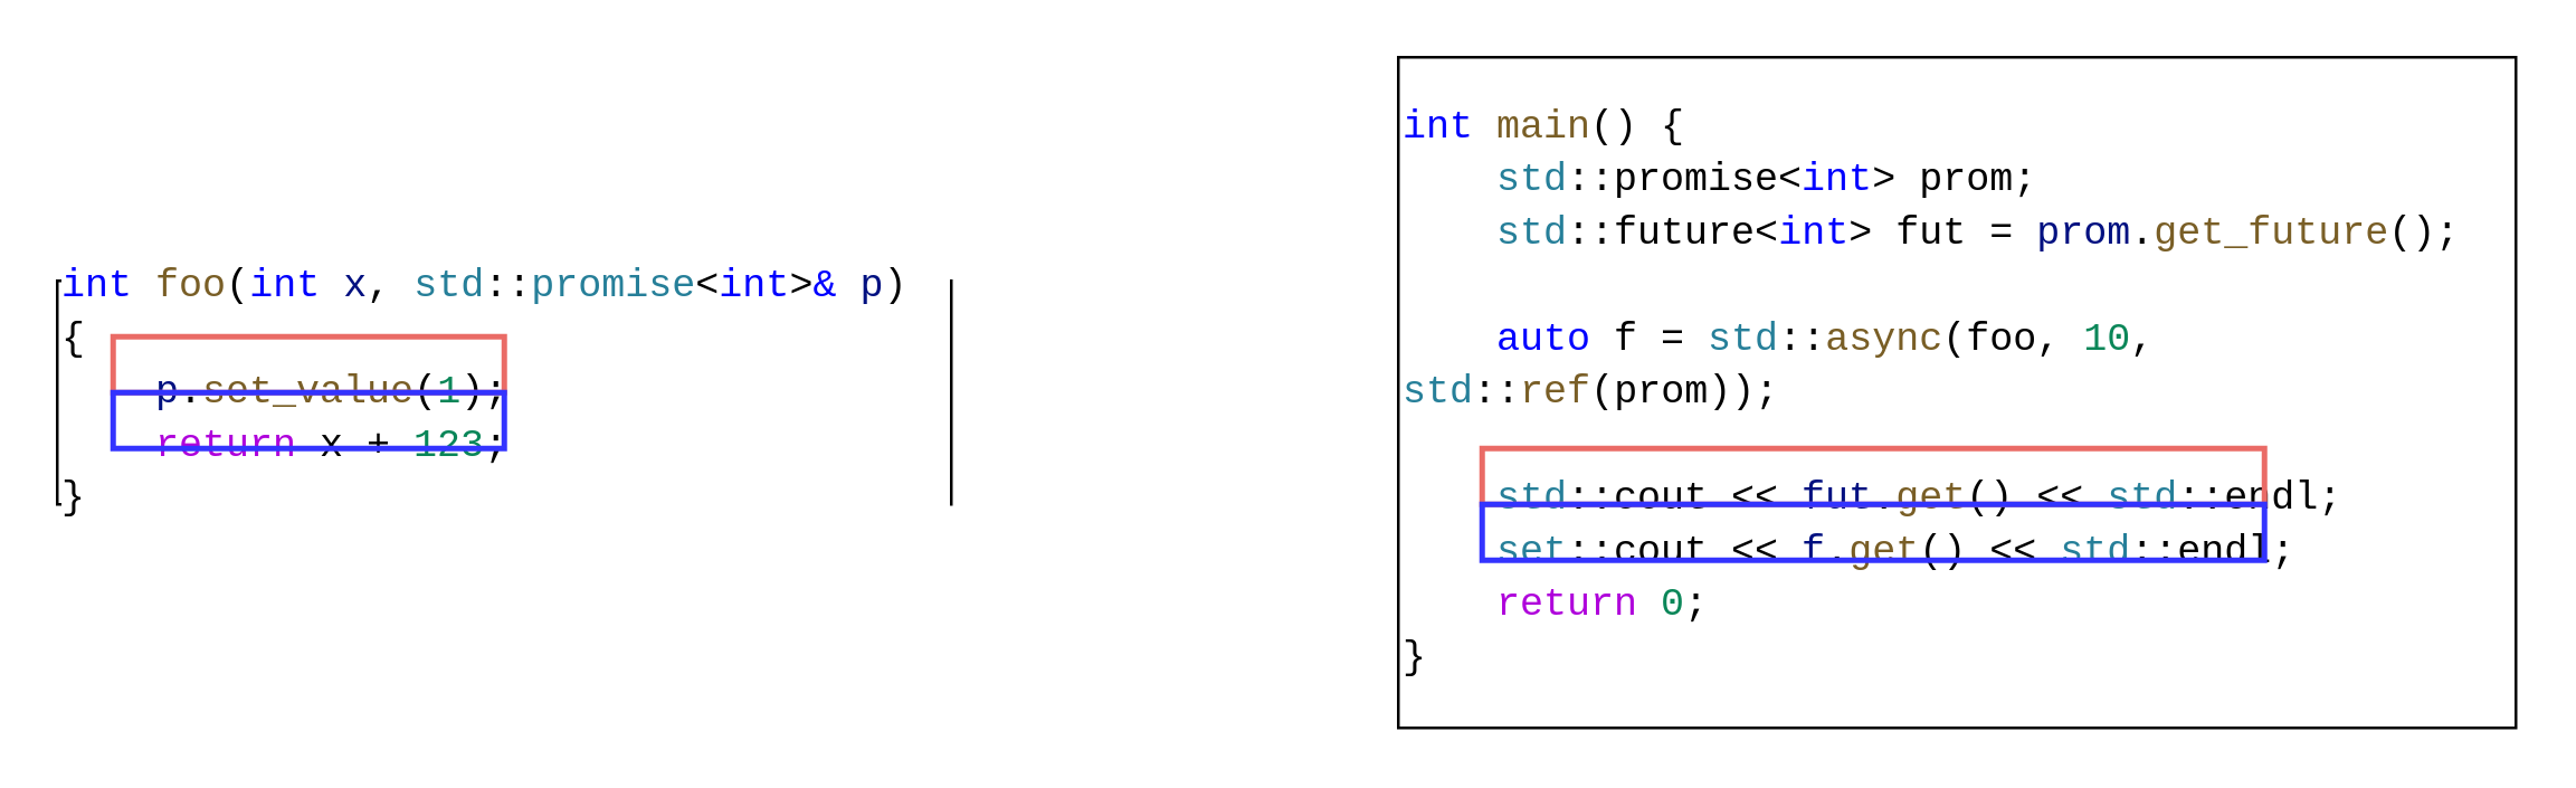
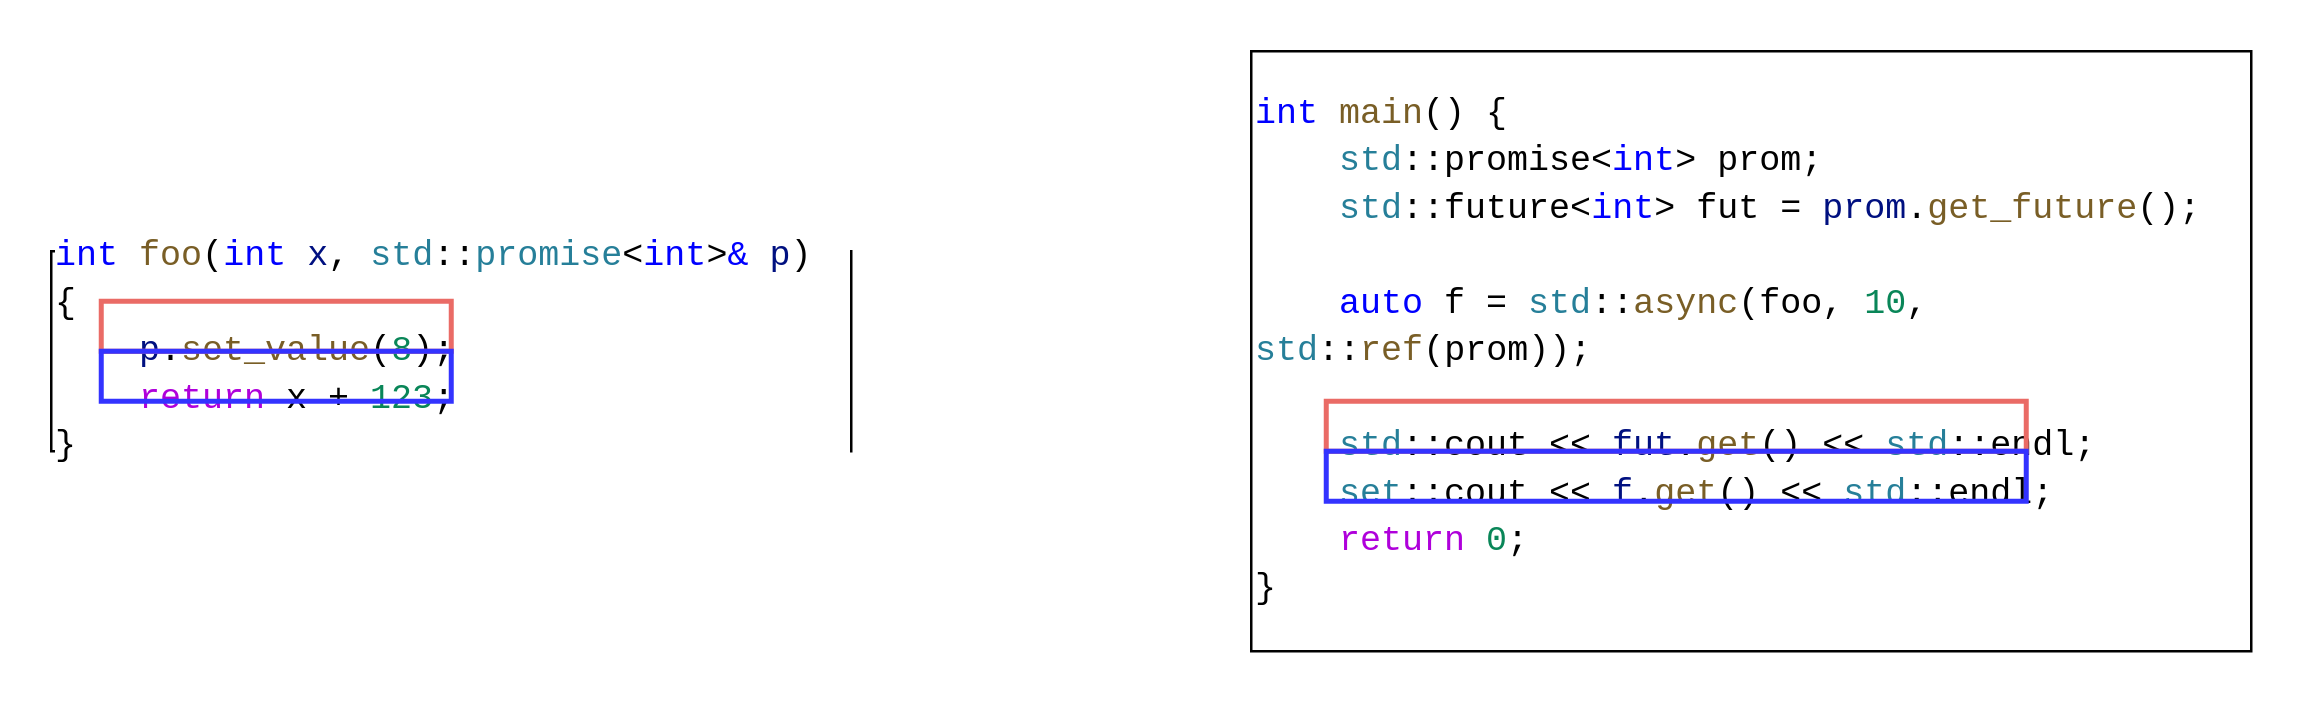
- <mxCell id="2" value="&lt;div style=&quot;background-color: rgb(255 , 255 , 255) ; font-family: &amp;#34;consolas&amp;#34; , &amp;#34;courier new&amp;#34; , monospace ; font-size: 14px ; line-height: 19px&quot;&gt;&lt;div&gt;&lt;span style=&quot;color: #0000ff&quot;&gt;int&lt;/span&gt; &lt;span style=&quot;color: #795e26&quot;&gt;foo&lt;/span&gt;(&lt;span style=&quot;color: #0000ff&quot;&gt;int&lt;/span&gt; &lt;span style=&quot;color: #001080&quot;&gt;x&lt;/span&gt;, &lt;span style=&quot;color: #267f99&quot;&gt;std&lt;/span&gt;::&lt;span style=&quot;color: #267f99&quot;&gt;promise&lt;/span&gt;&amp;lt;&lt;span style=&quot;color: #0000ff&quot;&gt;int&lt;/span&gt;&amp;gt;&lt;span style=&quot;color: #0000ff&quot;&gt;&amp;amp;&lt;/span&gt; &lt;span style=&quot;color: #001080&quot;&gt;p&lt;/span&gt;) {&lt;/div&gt;&lt;div&gt;&amp;nbsp; &amp;nbsp; &lt;span style=&quot;color: #001080&quot;&gt;p&lt;/span&gt;.&lt;span style=&quot;color: #795e26&quot;&gt;set_value&lt;/span&gt;(&lt;span style=&quot;color: #098658&quot;&gt;1&lt;/span&gt;);&lt;/div&gt;&lt;div&gt;&amp;nbsp; &amp;nbsp; &lt;span style=&quot;color: #af00db&quot;&gt;return&lt;/span&gt; x + &lt;span style=&quot;color: #098658&quot;&gt;123&lt;/span&gt;;&lt;/div&gt;&lt;div&gt;}&lt;/div&gt;&lt;/div&gt;" style="rounded=0;whiteSpace=wrap;html=1;align=left;" parent="1" vertex="1"><mxGeometry x="20" y="100" width="320" height="80" as="geometry" /></mxCell>
+ <mxCell id="2" value="&lt;div style=&quot;background-color: rgb(255 , 255 , 255) ; font-family: &amp;#34;consolas&amp;#34; , &amp;#34;courier new&amp;#34; , monospace ; font-size: 14px ; line-height: 19px&quot;&gt;&lt;div&gt;&lt;span style=&quot;color: #0000ff&quot;&gt;int&lt;/span&gt; &lt;span style=&quot;color: #795e26&quot;&gt;foo&lt;/span&gt;(&lt;span style=&quot;color: #0000ff&quot;&gt;int&lt;/span&gt; &lt;span style=&quot;color: #001080&quot;&gt;x&lt;/span&gt;, &lt;span style=&quot;color: #267f99&quot;&gt;std&lt;/span&gt;::&lt;span style=&quot;color: #267f99&quot;&gt;promise&lt;/span&gt;&amp;lt;&lt;span style=&quot;color: #0000ff&quot;&gt;int&lt;/span&gt;&amp;gt;&lt;span style=&quot;color: #0000ff&quot;&gt;&amp;amp;&lt;/span&gt; &lt;span style=&quot;color: #001080&quot;&gt;p&lt;/span&gt;) {&lt;/div&gt;&lt;div&gt;&amp;nbsp; &amp;nbsp; &lt;span style=&quot;color: #001080&quot;&gt;p&lt;/span&gt;.&lt;span style=&quot;color: #795e26&quot;&gt;set_value&lt;/span&gt;(&lt;span style=&quot;color: #098658&quot;&gt;8&lt;/span&gt;);&lt;/div&gt;&lt;div&gt;&amp;nbsp; &amp;nbsp; &lt;span style=&quot;color: #af00db&quot;&gt;return&lt;/span&gt; x + &lt;span style=&quot;color: #098658&quot;&gt;123&lt;/span&gt;;&lt;/div&gt;&lt;div&gt;}&lt;/div&gt;&lt;/div&gt;" style="rounded=0;whiteSpace=wrap;html=1;align=left;" parent="1" vertex="1"><mxGeometry x="20" y="100" width="320" height="80" as="geometry" /></mxCell>
